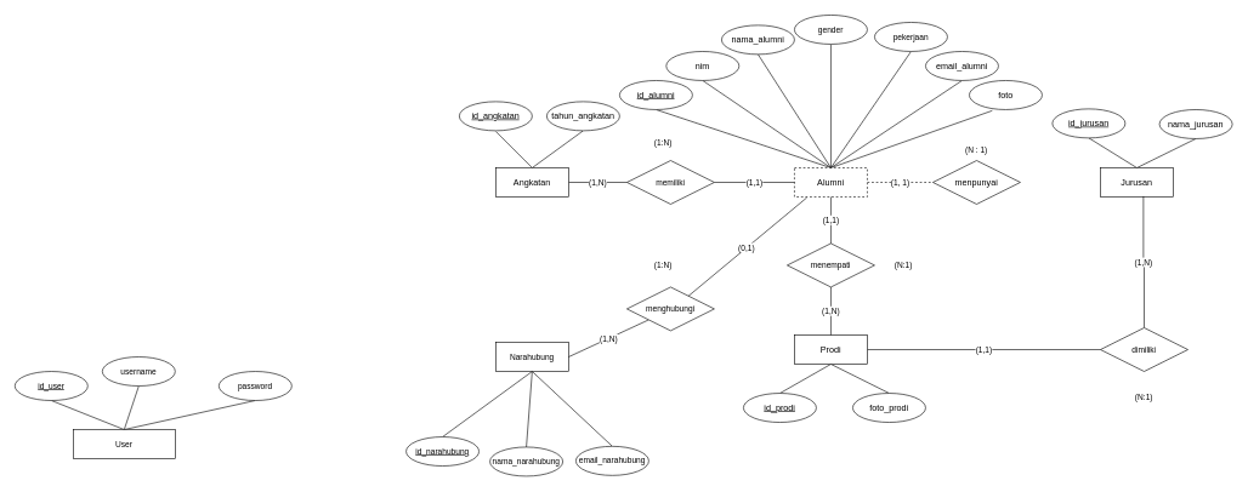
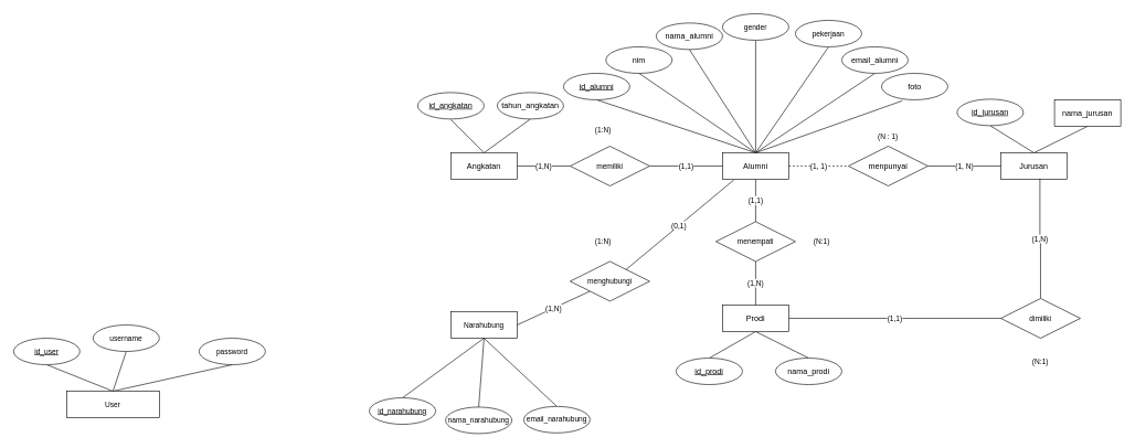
- <mxCell id="43" value="nama_jurusan" style="ellipse;whiteSpace=wrap;html=1;align=center;" vertex="1" parent="1"><mxGeometry x="1591" y="150" width="100" height="40" as="geometry" /></mxCell>
+ <mxCell id="43" value="nama_jurusan" style="whiteSpace=wrap;html=1;align=center;rounded=0;" vertex="1" parent="1"><mxGeometry x="1591" y="150" width="100" height="40" as="geometry" /></mxCell>
- <mxCell id="9" value="Alumni" style="whiteSpace=wrap;html=1;align=center;dashed=1;" parent="1" vertex="1"><mxGeometry x="1090" y="230" width="100" height="40" as="geometry" /></mxCell>
+ <mxCell id="9" value="Alumni" style="whiteSpace=wrap;html=1;align=center;" parent="1" vertex="1"><mxGeometry x="1090" y="230" width="100" height="40" as="geometry" /></mxCell>
+ <mxCell id="21" value="(1, N)" style="edgeStyle=orthogonalEdgeStyle;rounded=0;orthogonalLoop=1;jettySize=auto;html=1;endArrow=none;endFill=0;" parent="1" source="22" target="12" edge="1"><mxGeometry relative="1" as="geometry" /></mxCell>
- <mxCell id="44" value="foto_prodi" style="ellipse;whiteSpace=wrap;html=1;align=center;" vertex="1" parent="1"><mxGeometry x="1170" y="540" width="100" height="40" as="geometry" /></mxCell>
+ <mxCell id="44" value="nama_prodi" style="ellipse;whiteSpace=wrap;html=1;align=center;" vertex="1" parent="1"><mxGeometry x="1170" y="540" width="100" height="40" as="geometry" /></mxCell>
